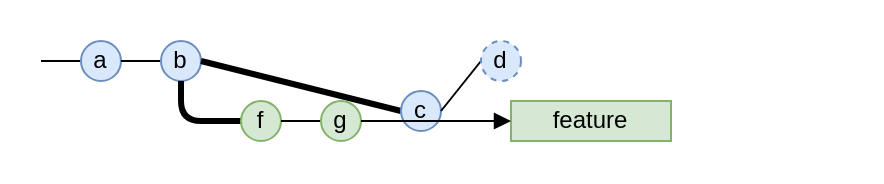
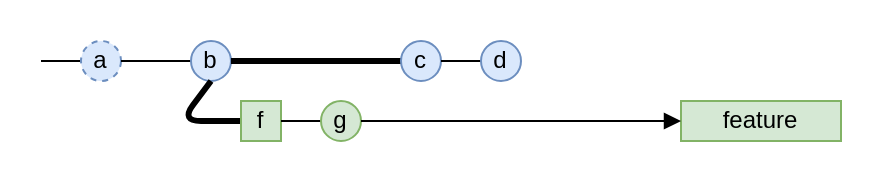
- <mxCell id="3" value="a" style="ellipse;whiteSpace=wrap;html=1;fillColor=#dae8fc;strokeColor=#6c8ebf;" vertex="1" parent="1"><mxGeometry x="40" y="20" width="20" height="20" as="geometry" /></mxCell>
+ <mxCell id="3" value="a" style="ellipse;whiteSpace=wrap;html=1;fillColor=#dae8fc;strokeColor=#6c8ebf;dashed=1;" vertex="1" parent="1"><mxGeometry x="40" y="20" width="20" height="20" as="geometry" /></mxCell>
- <mxCell id="5" value="b" style="ellipse;whiteSpace=wrap;html=1;fillColor=#dae8fc;strokeColor=#6c8ebf;" vertex="1" parent="1"><mxGeometry x="80" y="20" width="20" height="20" as="geometry" /></mxCell>
+ <mxCell id="5" value="b" style="ellipse;whiteSpace=wrap;html=1;fillColor=#dae8fc;strokeColor=#6c8ebf;" vertex="1" parent="1"><mxGeometry x="95" y="20" width="20" height="20" as="geometry" /></mxCell>
- <mxCell id="9" value="d" style="ellipse;whiteSpace=wrap;html=1;fillColor=#dae8fc;strokeColor=#6c8ebf;dashed=1;" vertex="1" parent="1"><mxGeometry x="240" y="20" width="20" height="20" as="geometry" /></mxCell>
+ <mxCell id="9" value="d" style="ellipse;whiteSpace=wrap;html=1;fillColor=#dae8fc;strokeColor=#6c8ebf;" vertex="1" parent="1"><mxGeometry x="240" y="20" width="20" height="20" as="geometry" /></mxCell>
- <mxCell id="7" value="c" style="ellipse;whiteSpace=wrap;html=1;fillColor=#dae8fc;strokeColor=#6c8ebf;" vertex="1" parent="1"><mxGeometry x="200" y="45" width="20" height="20" as="geometry" /></mxCell>
+ <mxCell id="7" value="c" style="ellipse;whiteSpace=wrap;html=1;fillColor=#dae8fc;strokeColor=#6c8ebf;" vertex="1" parent="1"><mxGeometry x="200" y="20" width="20" height="20" as="geometry" /></mxCell>
- <mxCell id="12" value="f" style="ellipse;whiteSpace=wrap;html=1;fillColor=#d5e8d4;strokeColor=#82b366;" vertex="1" parent="1"><mxGeometry x="120" y="50" width="20" height="20" as="geometry" /></mxCell>
+ <mxCell id="12" value="f" style="whiteSpace=wrap;html=1;fillColor=#d5e8d4;strokeColor=#82b366;rounded=0;" vertex="1" parent="1"><mxGeometry x="120" y="50" width="20" height="20" as="geometry" /></mxCell>
- <mxCell id="10" value="feature" style="rounded=0;whiteSpace=wrap;html=1;fillColor=#d5e8d4;strokeColor=#82b366;" parent="1" vertex="1"><mxGeometry x="255" y="50" width="80" height="20" as="geometry" /></mxCell>
+ <mxCell id="10" value="feature" style="rounded=0;whiteSpace=wrap;html=1;fillColor=#d5e8d4;strokeColor=#82b366;" parent="1" vertex="1"><mxGeometry x="340" y="50" width="80" height="20" as="geometry" /></mxCell>
